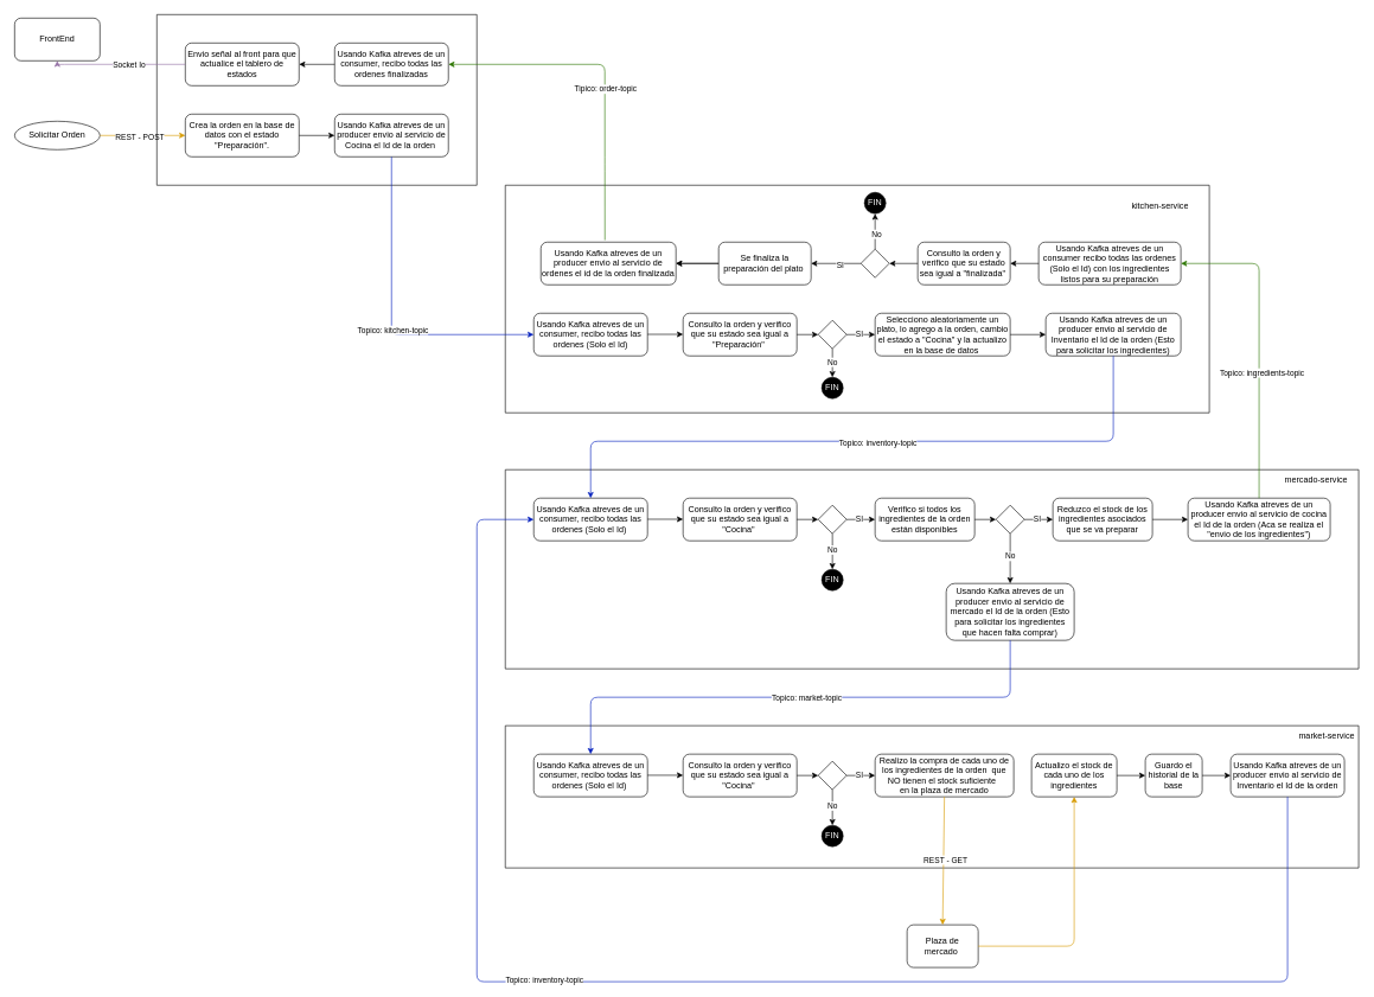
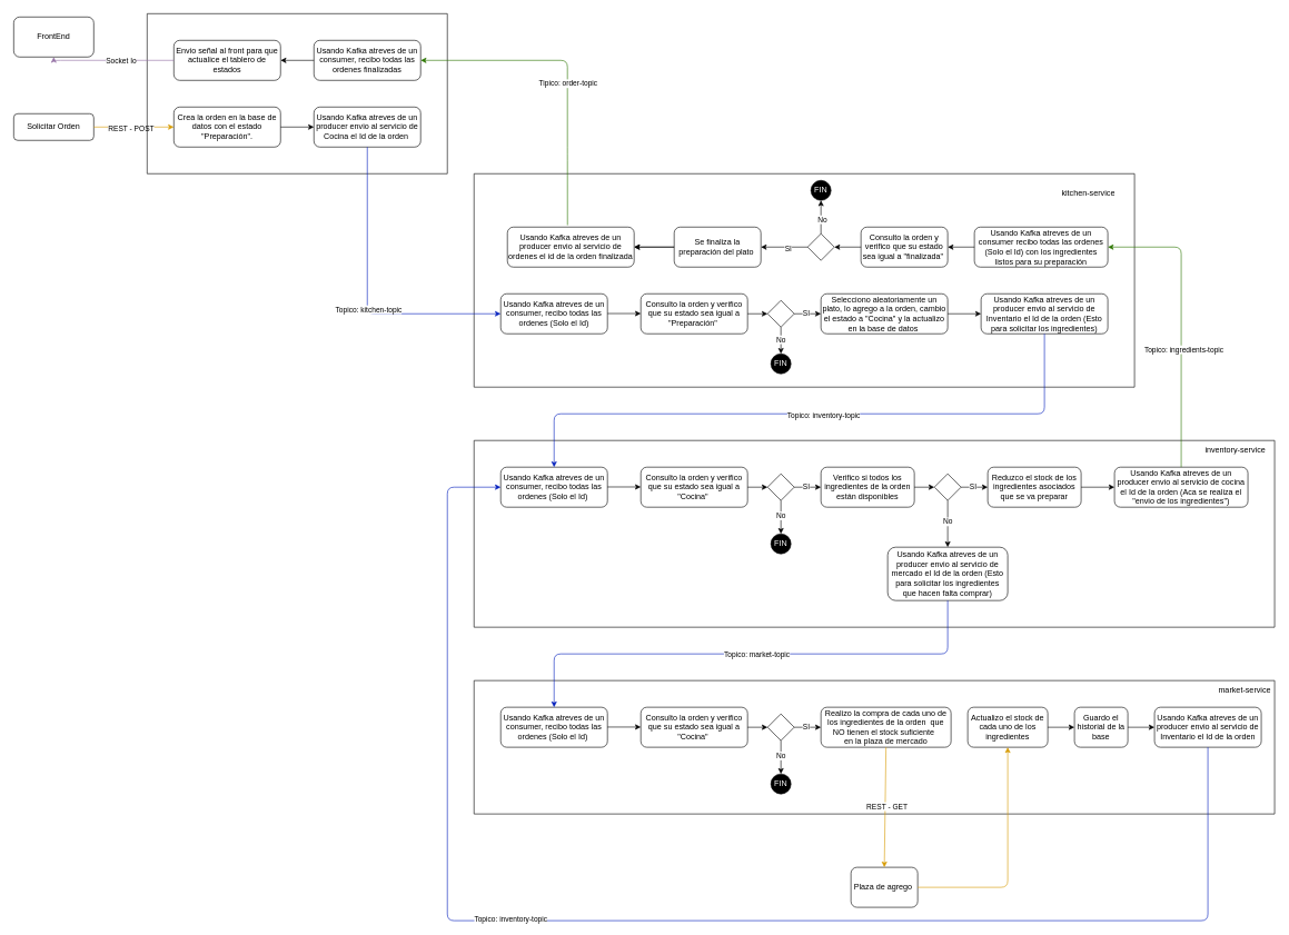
- <mxCell id="2" value="&lt;span style=&quot;color: rgb(0, 0, 0);&quot;&gt;Solicitar Orden&lt;/span&gt;" style="ellipse;whiteSpace=wrap;html=1;" parent="1" vertex="1"><mxGeometry x="20" y="170" width="120" height="40" as="geometry" /></mxCell>
+ <mxCell id="2" value="&lt;span style=&quot;color: rgb(0, 0, 0);&quot;&gt;Solicitar Orden&lt;/span&gt;" style="rounded=1;whiteSpace=wrap;html=1;" parent="1" vertex="1"><mxGeometry x="20" y="170" width="120" height="40" as="geometry" /></mxCell>
- <mxCell id="51" value="mercado-service" style="text;strokeColor=none;fillColor=none;align=left;verticalAlign=top;spacingLeft=4;spacingRight=4;overflow=hidden;rotatable=0;points=[[0,0.5],[1,0.5]];portConstraint=eastwest;whiteSpace=wrap;html=1;" parent="48" vertex="1"><mxGeometry x="1090" width="110" height="30" as="geometry" /></mxCell>
+ <mxCell id="51" value="inventory-service" style="text;strokeColor=none;fillColor=none;align=left;verticalAlign=top;spacingLeft=4;spacingRight=4;overflow=hidden;rotatable=0;points=[[0,0.5],[1,0.5]];portConstraint=eastwest;whiteSpace=wrap;html=1;" parent="48" vertex="1"><mxGeometry x="1090" width="110" height="30" as="geometry" /></mxCell>
- <mxCell id="93" value="Plaza de mercado&amp;nbsp;" style="rounded=1;whiteSpace=wrap;html=1;" parent="1" vertex="1"><mxGeometry x="1275" y="1300" width="100" height="60" as="geometry" /></mxCell>
+ <mxCell id="93" value="Plaza de agrego&amp;nbsp;" style="rounded=1;whiteSpace=wrap;html=1;" parent="1" vertex="1"><mxGeometry x="1275" y="1300" width="100" height="60" as="geometry" /></mxCell>
